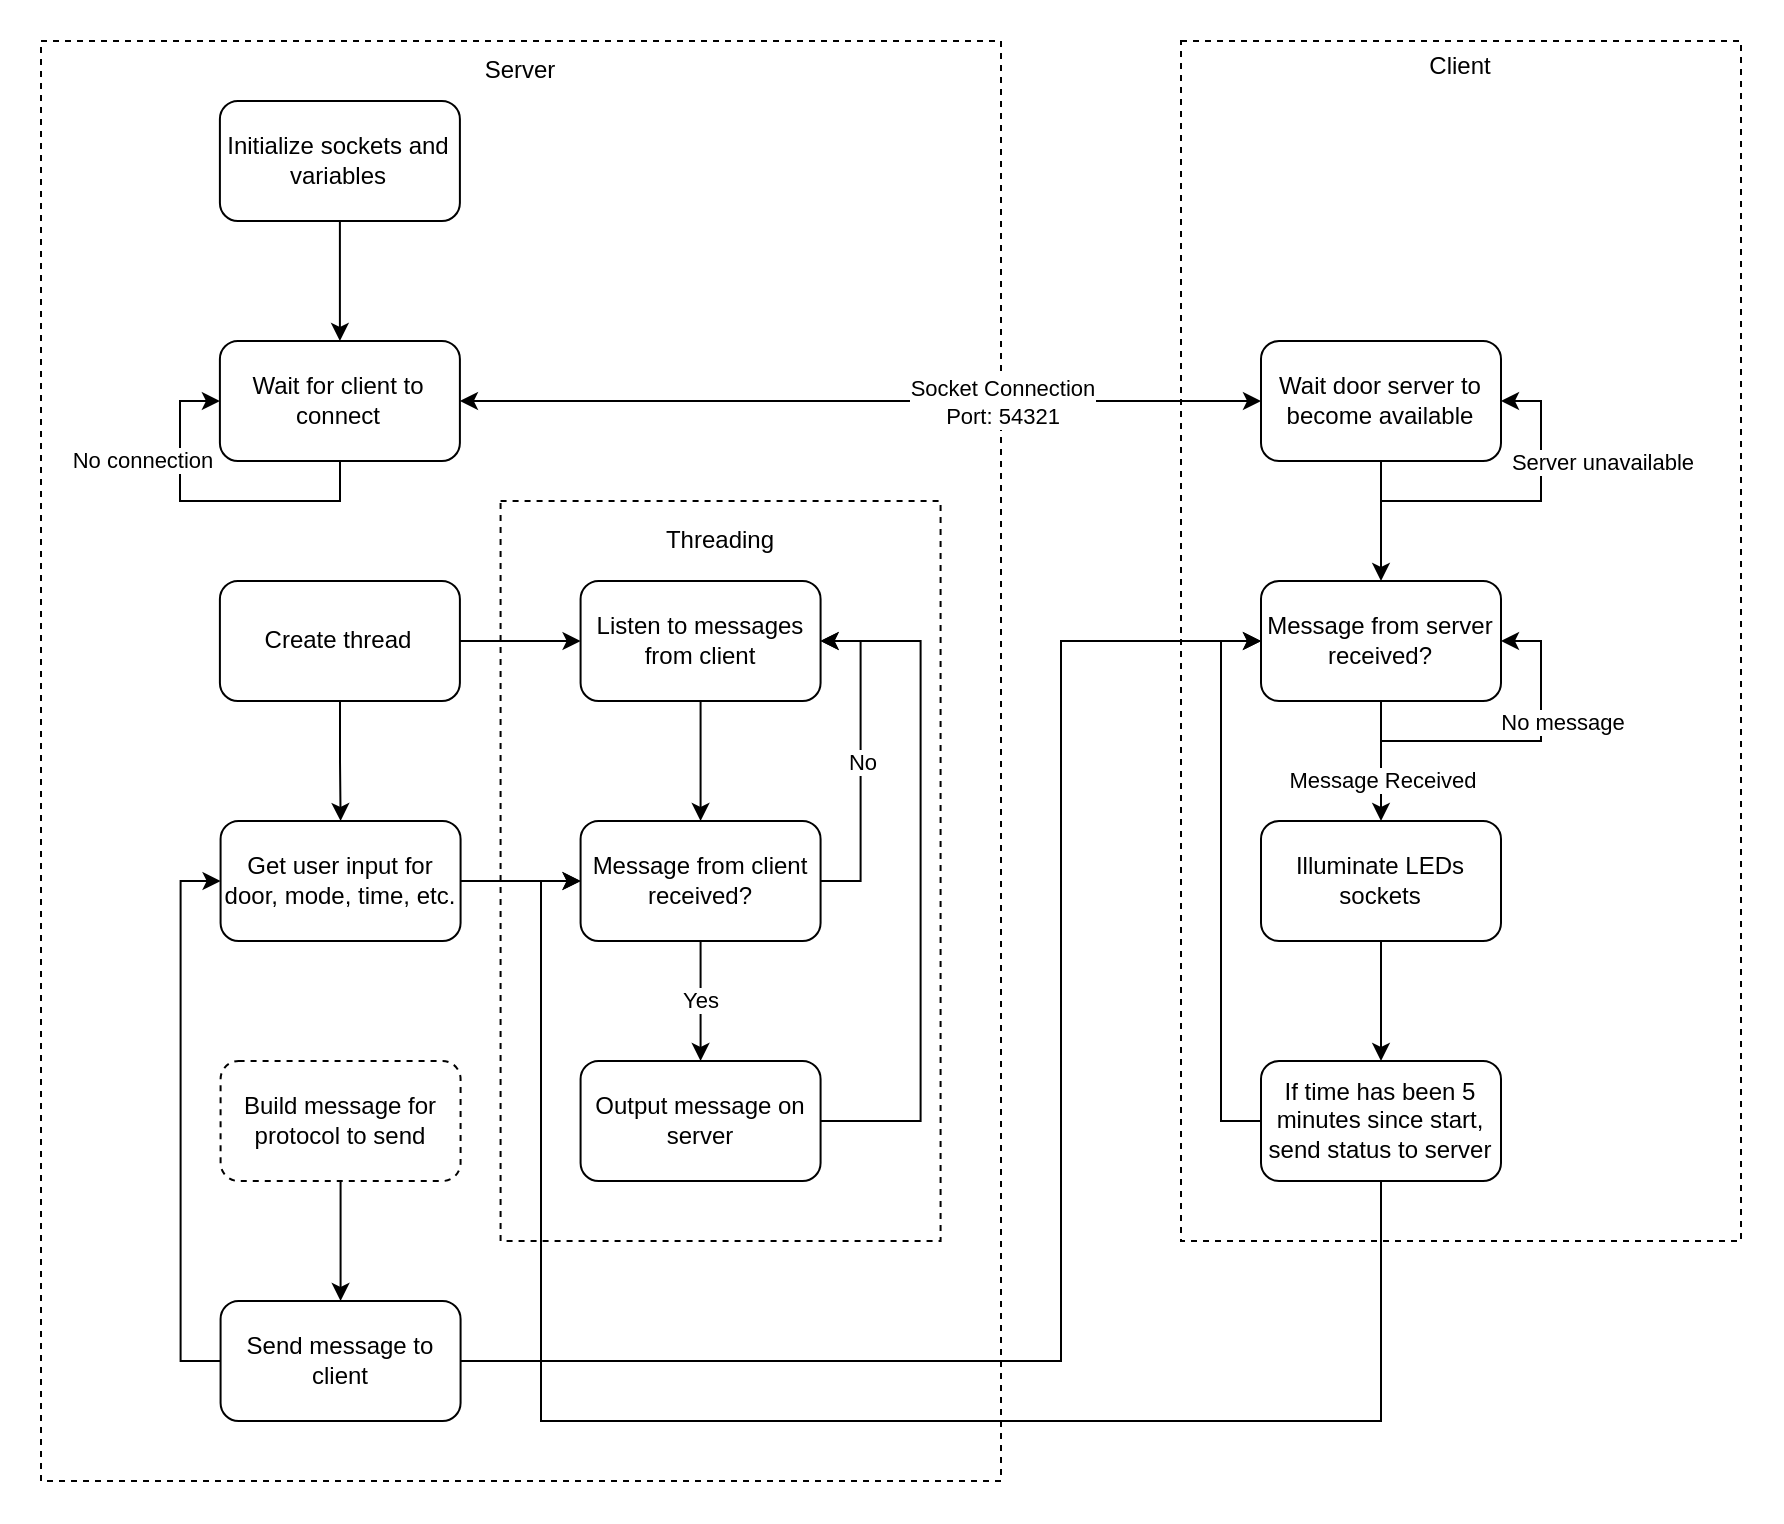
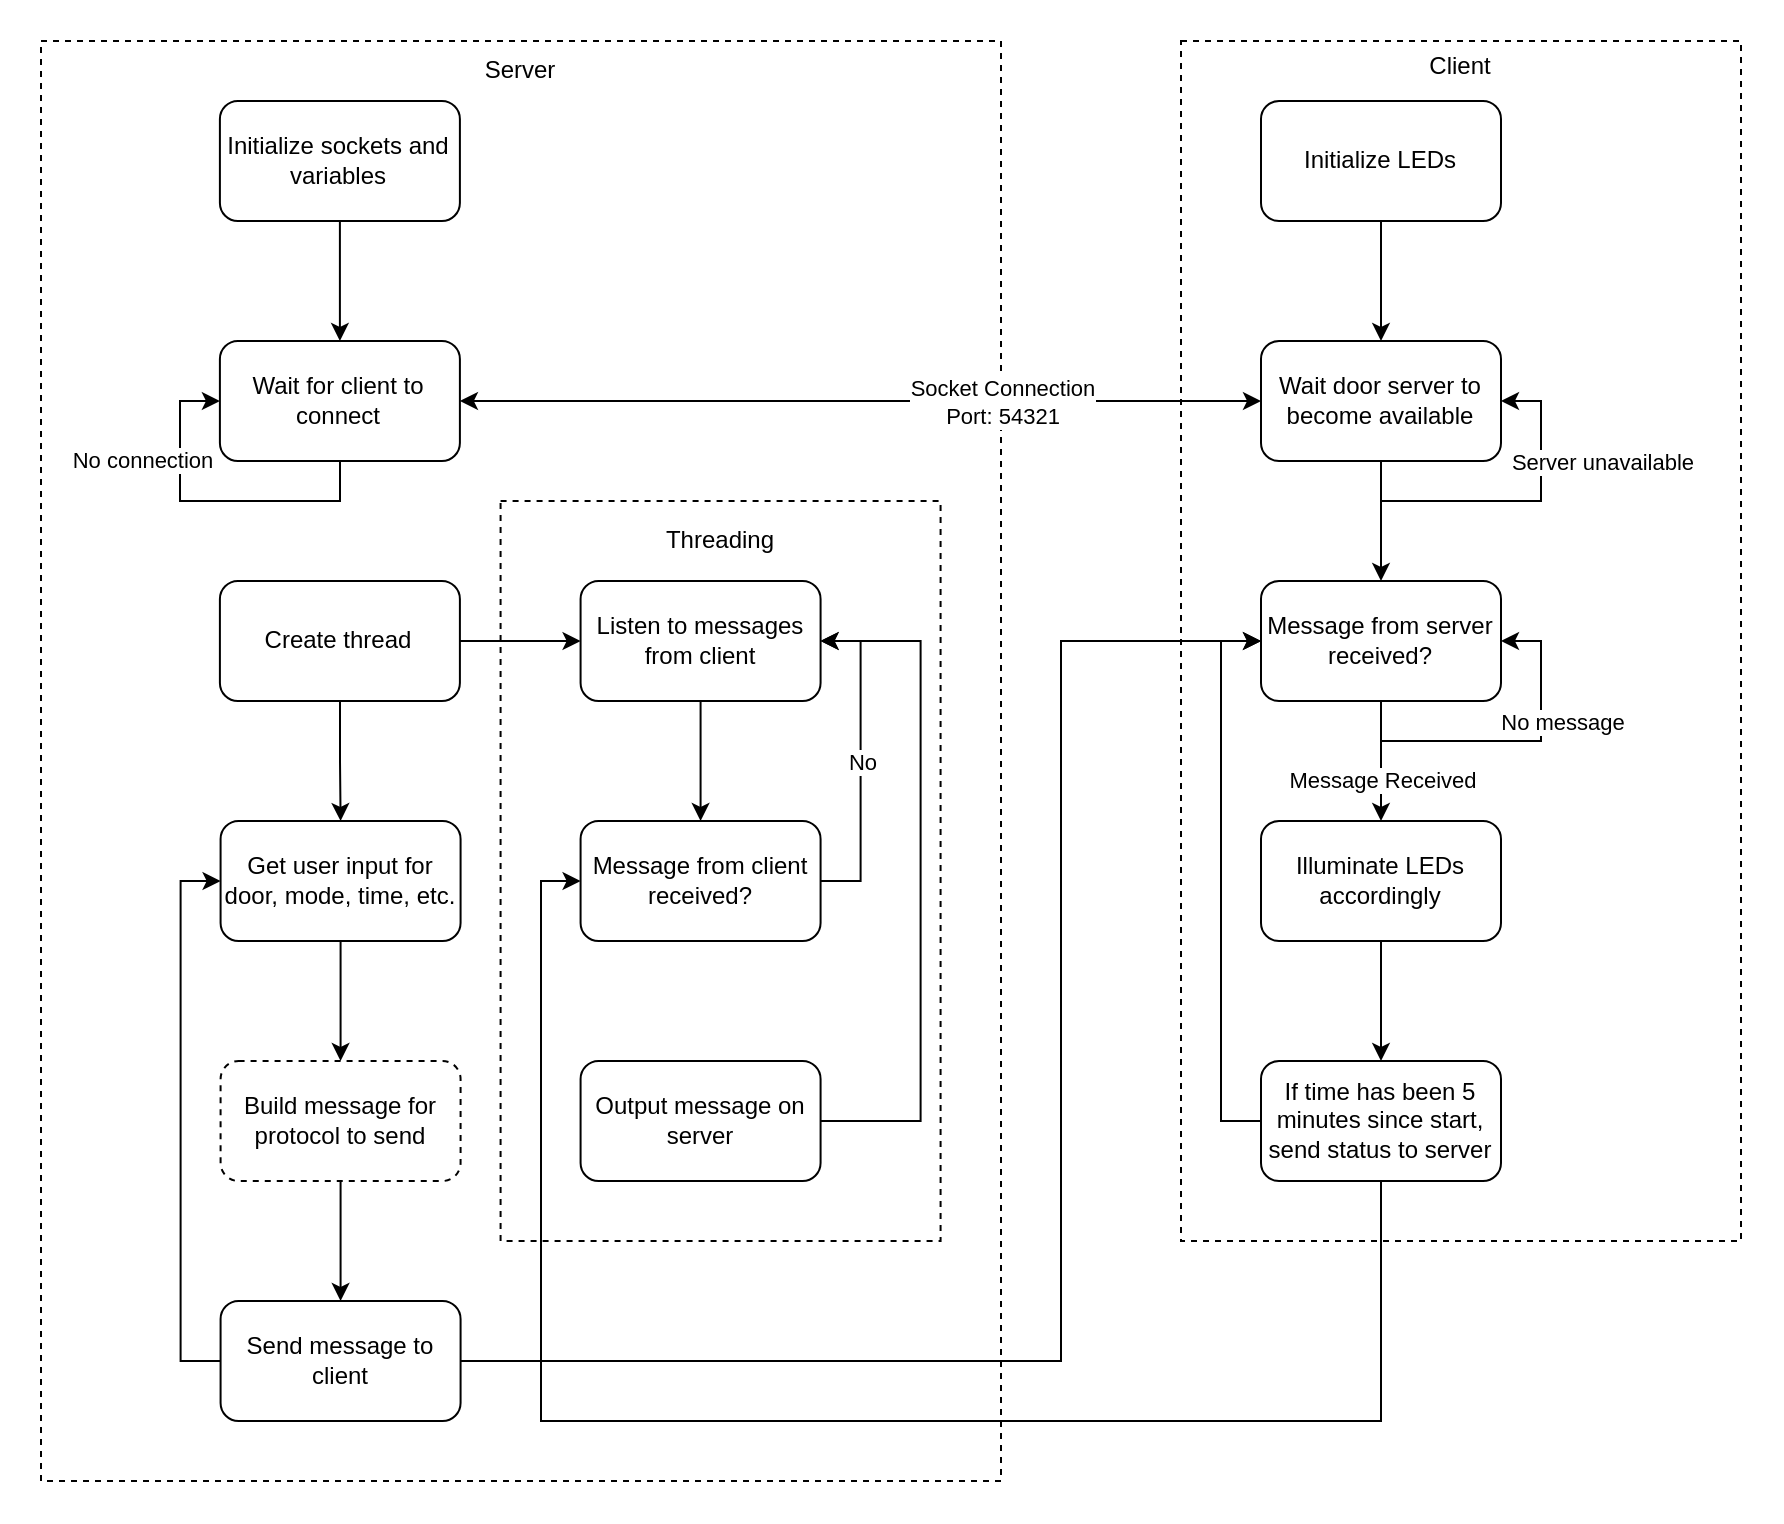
+ <mxCell id="31" value="Initialize LEDs" style="rounded=1;whiteSpace=wrap;html=1;" vertex="1" parent="1"><mxGeometry x="630" y="50" width="120" height="60" as="geometry" /></mxCell>
+ <mxCell id="30" style="edgeStyle=orthogonalEdgeStyle;rounded=0;orthogonalLoop=1;jettySize=auto;html=1;" edge="1" parent="1" source="31" target="35"><mxGeometry relative="1" as="geometry" /></mxCell>
- <mxCell id="16" style="edgeStyle=orthogonalEdgeStyle;rounded=0;orthogonalLoop=1;jettySize=auto;html=1;" edge="1" parent="1" source="17" target="22"><mxGeometry relative="1" as="geometry" /></mxCell>
+ <mxCell id="16" style="edgeStyle=orthogonalEdgeStyle;rounded=0;orthogonalLoop=1;jettySize=auto;html=1;" edge="1" parent="1" source="17" target="26"><mxGeometry relative="1" as="geometry" /></mxCell>
- <mxCell id="44" value="Illuminate LEDs sockets" style="rounded=1;whiteSpace=wrap;html=1;" vertex="1" parent="1"><mxGeometry x="630" y="410" width="120" height="60" as="geometry" /></mxCell>
+ <mxCell id="44" value="Illuminate LEDs accordingly" style="rounded=1;whiteSpace=wrap;html=1;" vertex="1" parent="1"><mxGeometry x="630" y="410" width="120" height="60" as="geometry" /></mxCell>
- <mxCell id="20" style="edgeStyle=orthogonalEdgeStyle;rounded=0;orthogonalLoop=1;jettySize=auto;html=1;" edge="1" parent="1" source="22" target="24"><mxGeometry relative="1" as="geometry" /></mxCell>
- <mxCell id="21" value="Yes" style="edgeLabel;html=1;align=center;verticalAlign=middle;resizable=0;points=[];" vertex="1" connectable="0" parent="20"><mxGeometry x="0.199" relative="1" as="geometry"><mxPoint y="-6.05" as="offset" /></mxGeometry></mxCell>
